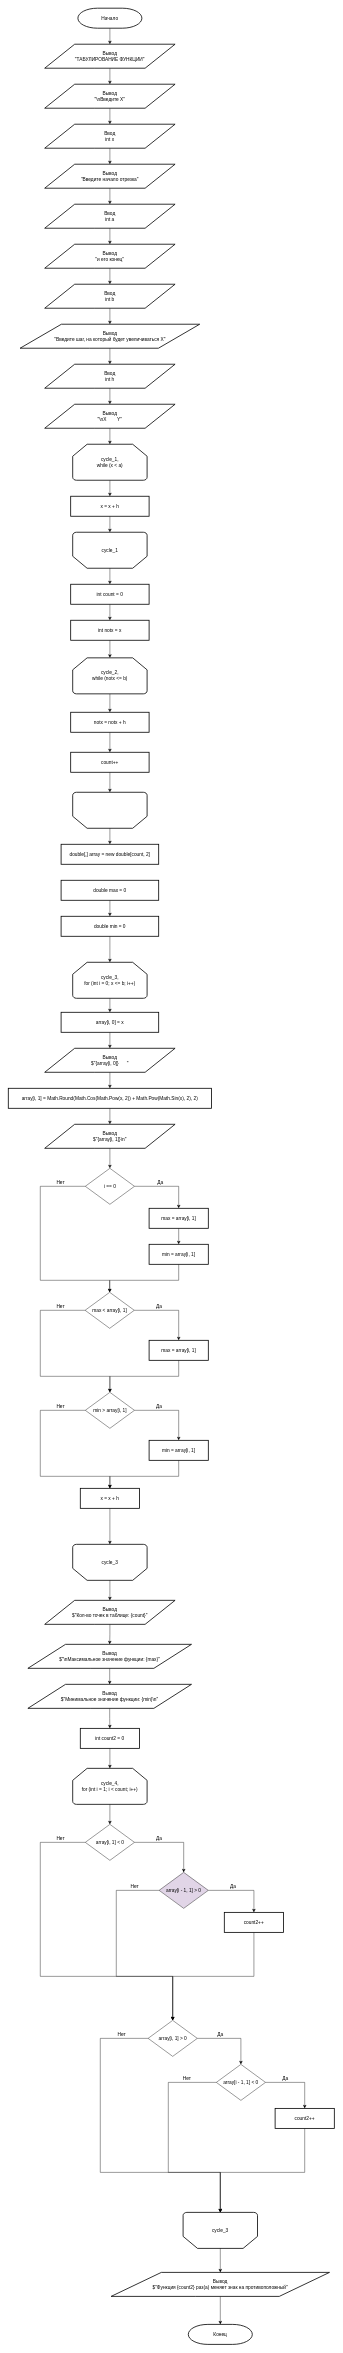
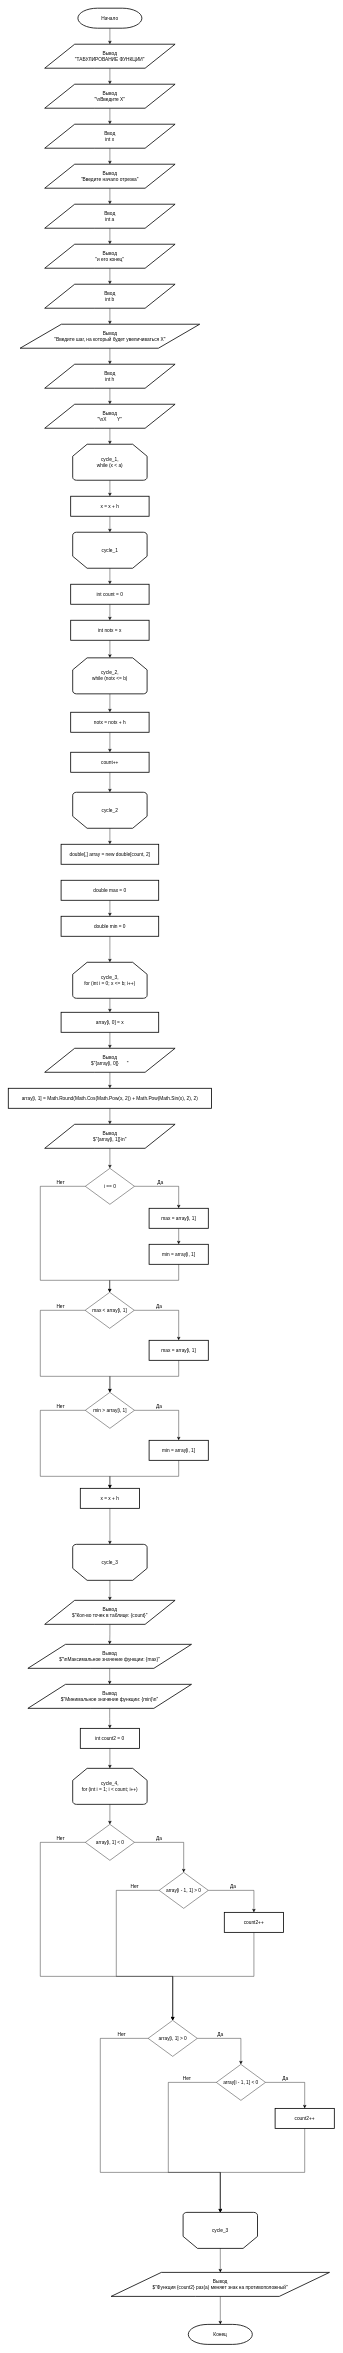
+ <mxCell id="50" value="cycle_2" style="text;html=1;strokeColor=none;fillColor=none;align=center;verticalAlign=middle;whiteSpace=wrap;rounded=0;" vertex="1" parent="48"><mxGeometry x="63" y="30" width="60" height="30" as="geometry" /></mxCell>
- <mxCell id="106" value="array[i - 1, 1] &amp;gt; 0" style="rhombus;whiteSpace=wrap;html=1;fillColor=#e1d5e7;" vertex="1" parent="1"><mxGeometry x="397" y="4680" width="123" height="90" as="geometry" /></mxCell>
+ <mxCell id="106" value="array[i - 1, 1] &amp;gt; 0" style="rhombus;whiteSpace=wrap;html=1;" vertex="1" parent="1"><mxGeometry x="397" y="4680" width="123" height="90" as="geometry" /></mxCell>
